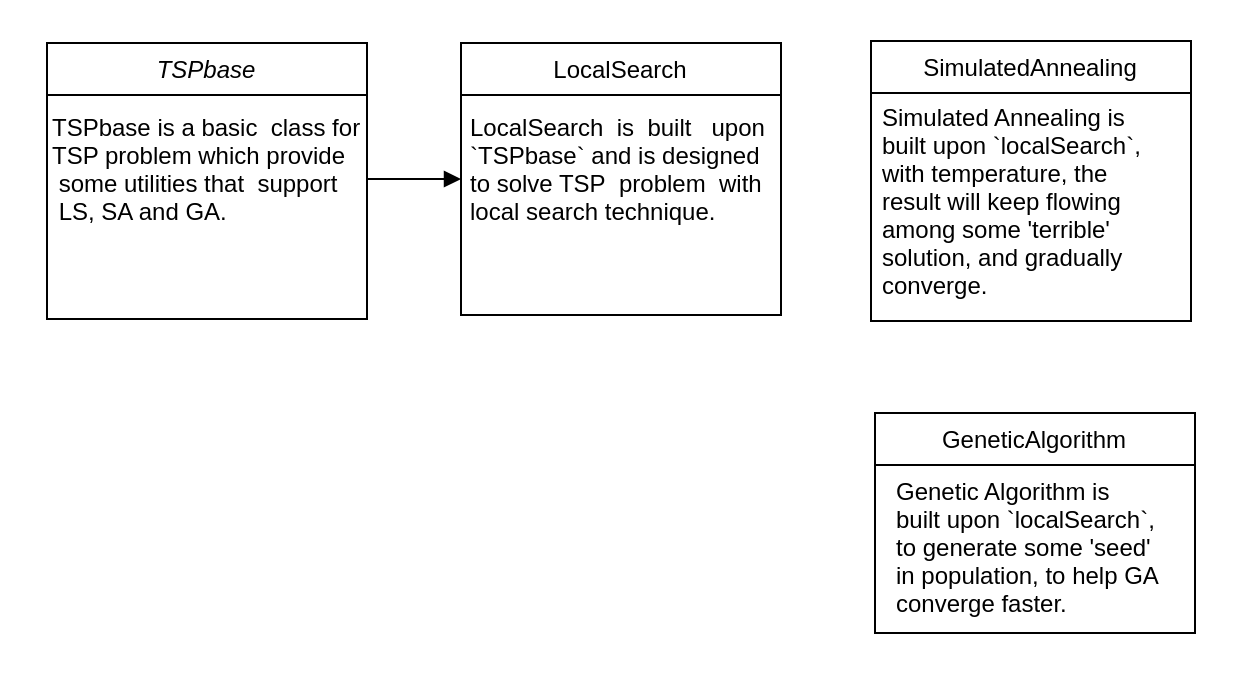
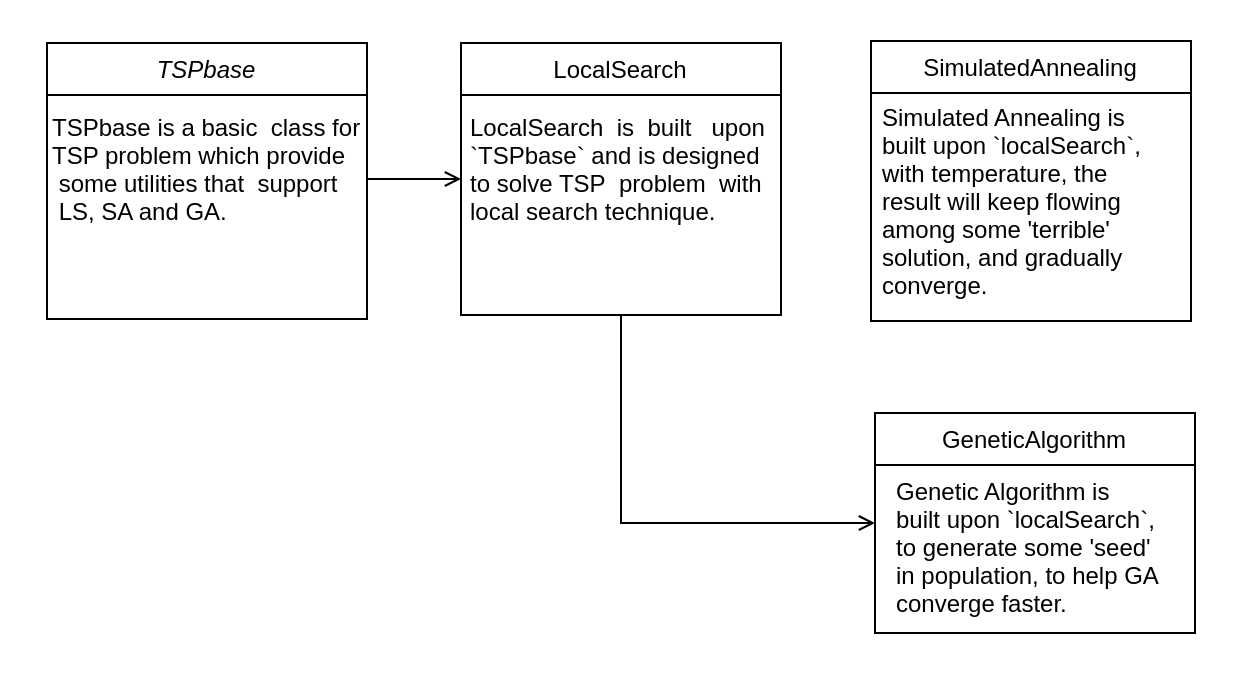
- <mxCell id="2" value="" style="endArrow=block;shadow=0;strokeWidth=1;strokeColor=#000000;rounded=0;endFill=1;edgeStyle=elbowEdgeStyle;elbow=vertical;" parent="1" source="4" target="5" edge="1"><mxGeometry x="0.5" y="41" relative="1" as="geometry"><mxPoint x="183" y="93" as="sourcePoint" /><mxPoint x="343" y="93" as="targetPoint" /><mxPoint x="-40" y="32" as="offset" /></mxGeometry></mxCell>
+ <mxCell id="2" value="" style="endArrow=open;shadow=0;strokeWidth=1;strokeColor=#000000;rounded=0;endFill=1;edgeStyle=elbowEdgeStyle;elbow=vertical;" parent="1" source="4" target="5" edge="1"><mxGeometry x="0.5" y="41" relative="1" as="geometry"><mxPoint x="183" y="93" as="sourcePoint" /><mxPoint x="343" y="93" as="targetPoint" /><mxPoint x="-40" y="32" as="offset" /></mxGeometry></mxCell>
+ <mxCell id="10" value="" style="endArrow=open;shadow=0;strokeWidth=1;strokeColor=#000000;rounded=0;endFill=1;edgeStyle=elbowEdgeStyle;elbow=vertical;exitX=0.5;exitY=1;exitDx=0;exitDy=0;entryX=0;entryY=0.5;entryDx=0;entryDy=0;" edge="1" parent="1" source="5" target="11"><mxGeometry x="0.5" y="41" relative="1" as="geometry"><mxPoint x="310" y="191" as="sourcePoint" /><mxPoint x="380" y="251" as="targetPoint" /><mxPoint x="-40" y="32" as="offset" /><Array as="points"><mxPoint x="370" y="261" /></Array></mxGeometry></mxCell>
